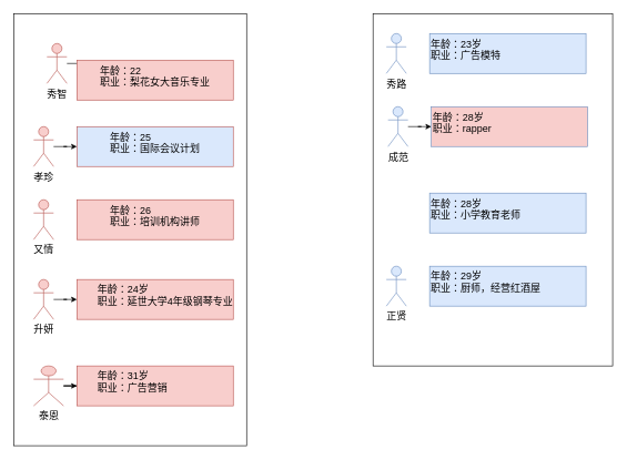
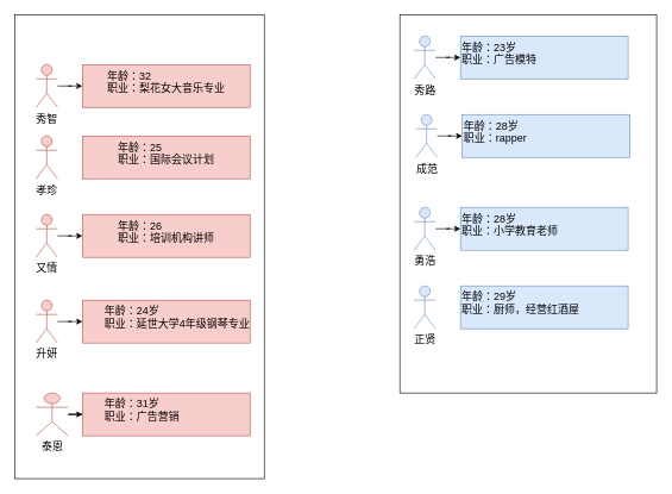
+ <mxCell id="21" value="" style="edgeStyle=orthogonalEdgeStyle;rounded=0;orthogonalLoop=1;jettySize=auto;html=1;fontSize=15;" edge="1" parent="1" source="22" target="23"><mxGeometry relative="1" as="geometry" /></mxCell>
- <mxCell id="16" value="秀智" style="shape=umlActor;verticalLabelPosition=bottom;verticalAlign=top;html=1;outlineConnect=0;fontSize=15;fillColor=#f8cecc;strokeColor=#b85450;" vertex="1" parent="1"><mxGeometry x="70" y="65" width="30" height="60" as="geometry" /></mxCell>
+ <mxCell id="16" value="秀智" style="shape=umlActor;verticalLabelPosition=bottom;verticalAlign=top;html=1;outlineConnect=0;fontSize=15;fillColor=#f8cecc;strokeColor=#b85450;" vertex="1" parent="1"><mxGeometry x="50" y="90" width="30" height="60" as="geometry" /></mxCell>
- <mxCell id="17" value="&lt;div style=&quot;text-align: left;&quot;&gt;&lt;span style=&quot;background-color: initial;&quot;&gt;年龄：22&lt;/span&gt;&lt;/div&gt;&lt;div style=&quot;text-align: left;&quot;&gt;&lt;span style=&quot;background-color: initial;&quot;&gt;职业：梨花女大音乐专业&lt;/span&gt;&lt;/div&gt;" style="whiteSpace=wrap;html=1;fontSize=15;verticalAlign=top;fillColor=#f8cecc;strokeColor=#b85450;" vertex="1" parent="1"><mxGeometry x="115" y="90" width="235" height="60" as="geometry" /></mxCell>
+ <mxCell id="17" value="&lt;div style=&quot;text-align: left;&quot;&gt;&lt;span style=&quot;background-color: initial;&quot;&gt;年龄：32&lt;/span&gt;&lt;/div&gt;&lt;div style=&quot;text-align: left;&quot;&gt;&lt;span style=&quot;background-color: initial;&quot;&gt;职业：梨花女大音乐专业&lt;/span&gt;&lt;/div&gt;" style="whiteSpace=wrap;html=1;fontSize=15;verticalAlign=top;fillColor=#f8cecc;strokeColor=#b85450;" vertex="1" parent="1"><mxGeometry x="115" y="90" width="235" height="60" as="geometry" /></mxCell>
- <mxCell id="26" value="年龄：28岁&lt;br&gt;职业：rapper" style="whiteSpace=wrap;html=1;fontSize=15;verticalAlign=top;fillColor=#f8cecc;strokeColor=#6c8ebf;align=left;" vertex="1" parent="1"><mxGeometry x="647.5" y="160" width="235" height="60" as="geometry" /></mxCell>
+ <mxCell id="26" value="年龄：28岁&lt;br&gt;职业：rapper" style="whiteSpace=wrap;html=1;fontSize=15;verticalAlign=top;fillColor=#dae8fc;strokeColor=#6c8ebf;align=left;" vertex="1" parent="1"><mxGeometry x="647.5" y="160" width="235" height="60" as="geometry" /></mxCell>
- <mxCell id="12" value="" style="edgeStyle=orthogonalEdgeStyle;rounded=0;orthogonalLoop=1;jettySize=auto;html=1;fontSize=15;" edge="1" parent="1" source="13" target="14"><mxGeometry relative="1" as="geometry" /></mxCell>
- <mxCell id="14" value="&lt;div style=&quot;text-align: left;&quot;&gt;&lt;span style=&quot;background-color: initial;&quot;&gt;年龄：25&lt;/span&gt;&lt;/div&gt;&lt;div style=&quot;text-align: left;&quot;&gt;&lt;span style=&quot;background-color: initial;&quot;&gt;职业：国际会议计划&lt;/span&gt;&lt;/div&gt;" style="whiteSpace=wrap;html=1;fontSize=15;verticalAlign=top;fillColor=#dae8fc;strokeColor=#b85450;" vertex="1" parent="1"><mxGeometry x="115" y="190" width="235" height="60" as="geometry" /></mxCell>
+ <mxCell id="14" value="&lt;div style=&quot;text-align: left;&quot;&gt;&lt;span style=&quot;background-color: initial;&quot;&gt;年龄：25&lt;/span&gt;&lt;/div&gt;&lt;div style=&quot;text-align: left;&quot;&gt;&lt;span style=&quot;background-color: initial;&quot;&gt;职业：国际会议计划&lt;/span&gt;&lt;/div&gt;" style="whiteSpace=wrap;html=1;fontSize=15;verticalAlign=top;fillColor=#f8cecc;strokeColor=#b85450;" vertex="1" parent="1"><mxGeometry x="115" y="190" width="235" height="60" as="geometry" /></mxCell>
+ <mxCell id="19" value="勇浩" style="shape=umlActor;verticalLabelPosition=bottom;verticalAlign=top;html=1;outlineConnect=0;fontSize=15;fillColor=#dae8fc;strokeColor=#6c8ebf;" vertex="1" parent="1"><mxGeometry x="580" y="290" width="30" height="60" as="geometry" /></mxCell>
+ <mxCell id="18" value="" style="edgeStyle=orthogonalEdgeStyle;rounded=0;orthogonalLoop=1;jettySize=auto;html=1;fontSize=15;" edge="1" parent="1" source="19" target="20"><mxGeometry relative="1" as="geometry" /></mxCell>
+ <mxCell id="5" value="" style="edgeStyle=orthogonalEdgeStyle;rounded=0;orthogonalLoop=1;jettySize=auto;html=1;fontSize=15;" edge="1" parent="1" source="6" target="11"><mxGeometry relative="1" as="geometry" /></mxCell>
